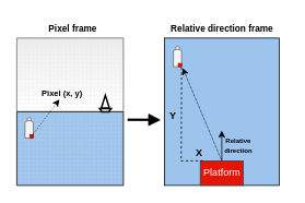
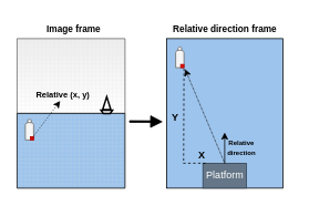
- <mxCell id="7" value="&lt;b&gt;&lt;font style=&quot;font-size: 11px;&quot;&gt;Pixel frame&lt;/font&gt;&lt;/b&gt;" style="text;html=1;align=center;verticalAlign=middle;resizable=0;points=[];autosize=1;strokeColor=none;fillColor=none;" vertex="1" parent="1"><mxGeometry x="43" y="20" width="90" height="30" as="geometry" /></mxCell>
+ <mxCell id="7" value="&lt;b&gt;&lt;font style=&quot;font-size: 11px;&quot;&gt;Image frame&lt;/font&gt;&lt;/b&gt;" style="text;html=1;align=center;verticalAlign=middle;resizable=0;points=[];autosize=1;strokeColor=none;fillColor=none;" vertex="1" parent="1"><mxGeometry x="43" y="20" width="90" height="30" as="geometry" /></mxCell>
- <mxCell id="20" value="&lt;font style=&quot;font-size: 10px;&quot;&gt;&lt;b&gt;Pixel&amp;nbsp;(x, y)&lt;/b&gt;&lt;/font&gt;" style="text;html=1;align=center;verticalAlign=middle;resizable=0;points=[];autosize=1;strokeColor=none;fillColor=none;" vertex="1" parent="1"><mxGeometry x="40" y="98" width="70" height="30" as="geometry" /></mxCell>
+ <mxCell id="20" value="&lt;font style=&quot;font-size: 10px;&quot;&gt;&lt;b&gt;Relative&amp;nbsp;(x, y)&lt;/b&gt;&lt;/font&gt;" style="text;html=1;align=center;verticalAlign=middle;resizable=0;points=[];autosize=1;strokeColor=none;fillColor=none;" vertex="1" parent="1"><mxGeometry x="40" y="98" width="70" height="30" as="geometry" /></mxCell>
- <mxCell id="10" value="Platform" style="whiteSpace=wrap;html=1;fillColor=#e51400;fontColor=#ffffff;strokeColor=#314354;" vertex="1" parent="1"><mxGeometry x="243.75" y="196" width="52.5" height="30" as="geometry" /></mxCell>
+ <mxCell id="10" value="Platform" style="whiteSpace=wrap;html=1;fillColor=#647687;fontColor=#ffffff;strokeColor=#314354;" vertex="1" parent="1"><mxGeometry x="243.75" y="196" width="52.5" height="30" as="geometry" /></mxCell>
